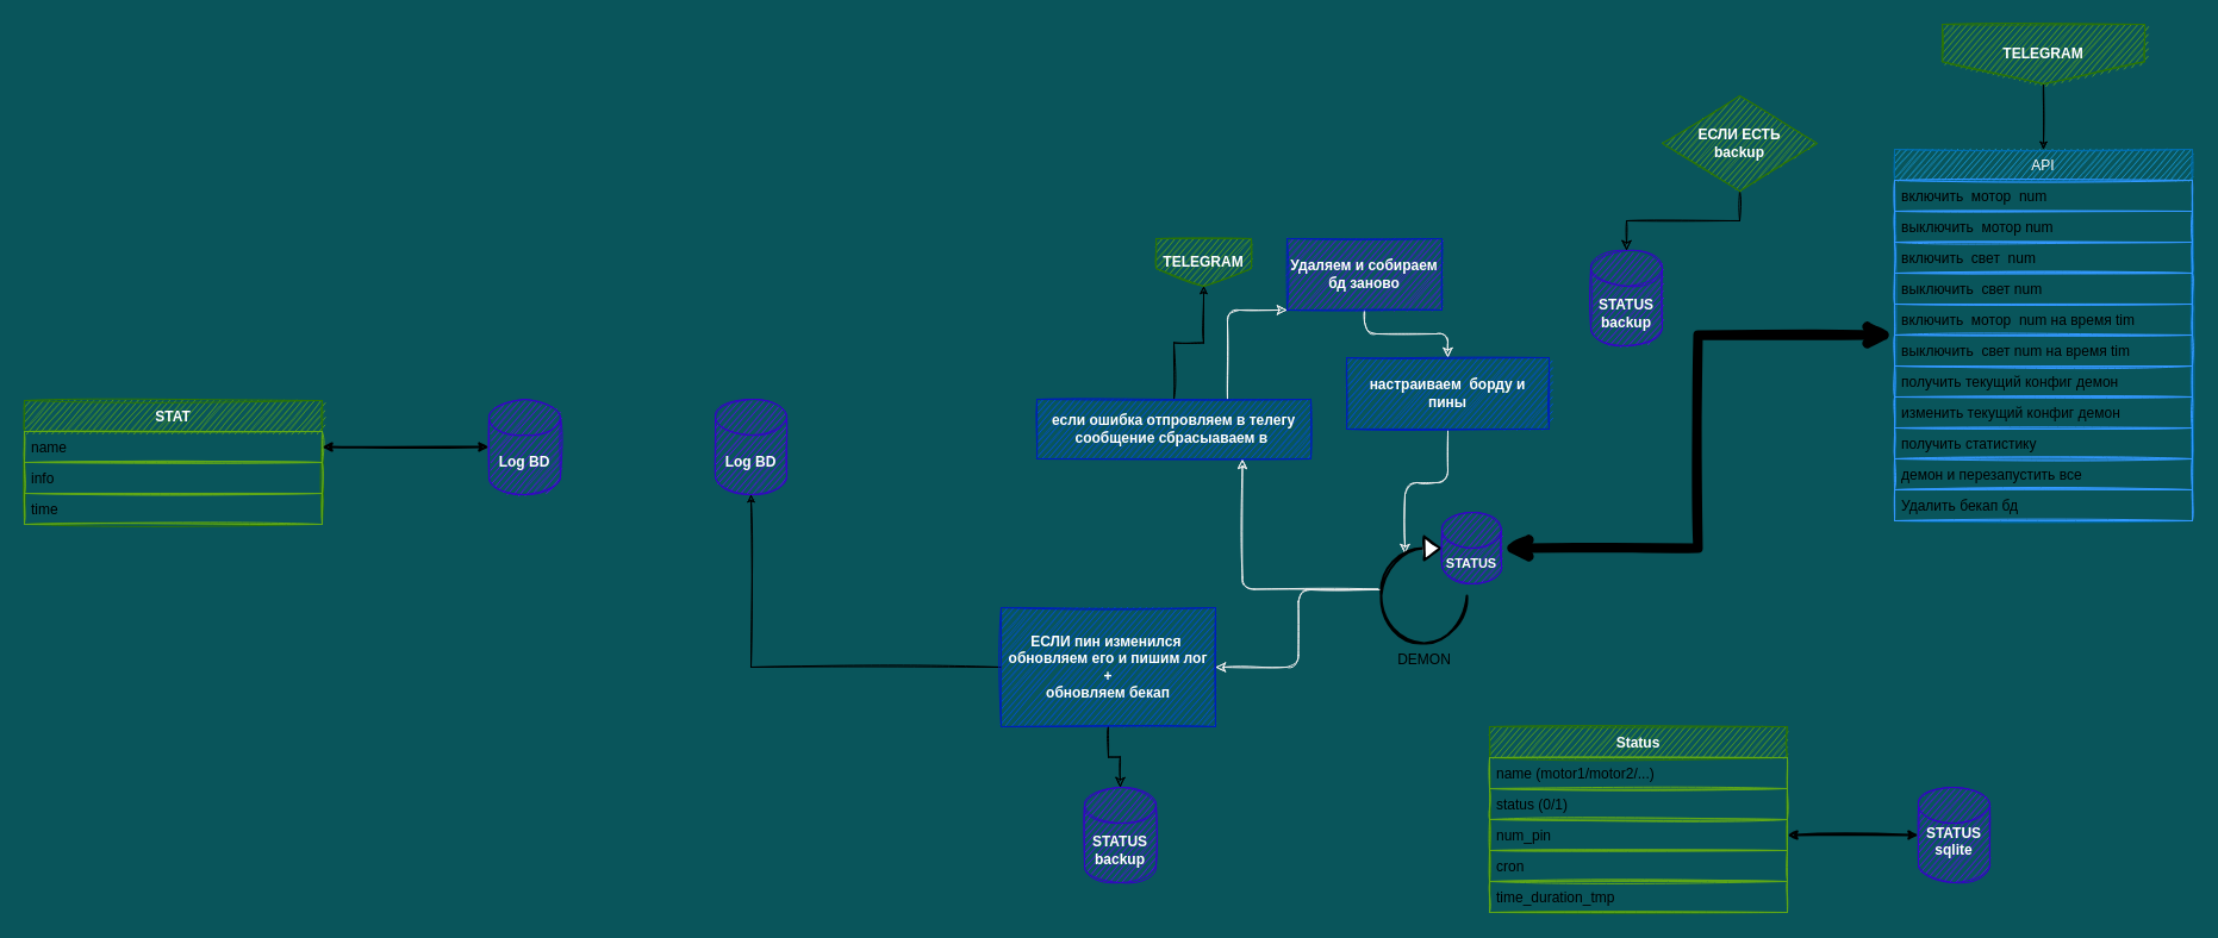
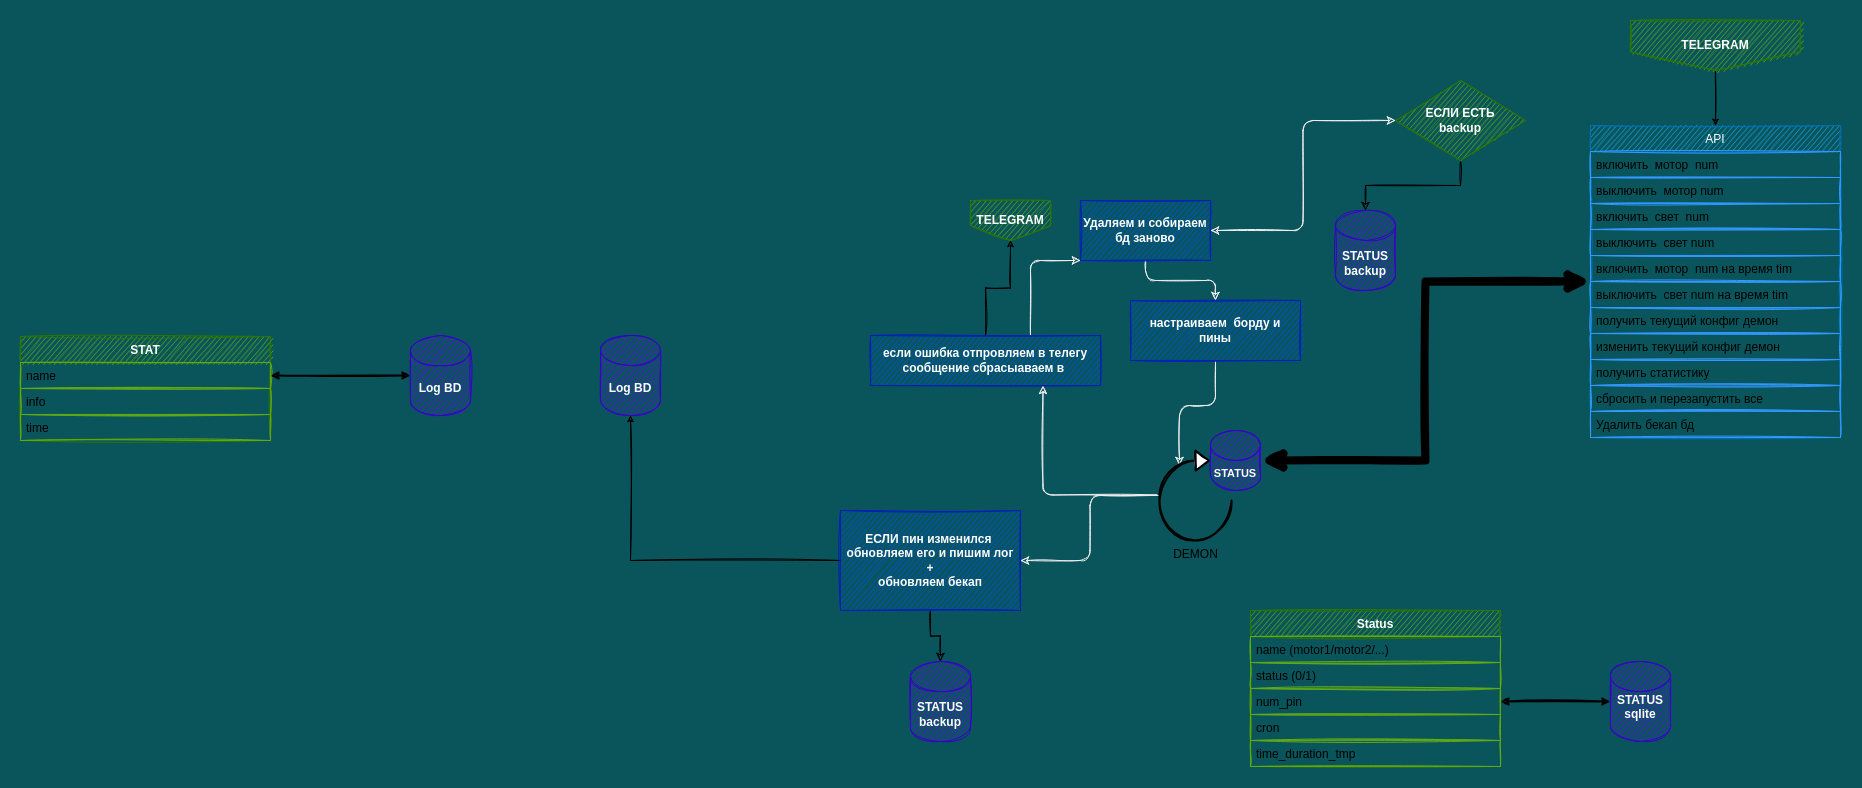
+ <mxCell id="17" style="edgeStyle=orthogonalEdgeStyle;curved=0;rounded=1;sketch=1;orthogonalLoop=1;jettySize=auto;html=1;entryX=1;entryY=0.5;entryDx=0;entryDy=0;fontColor=#f0f0f0;strokeColor=#EEEEEE;startArrow=classic;startFill=1;exitX=0;exitY=0.5;exitDx=0;exitDy=0;" parent="1" source="53" target="16" edge="1"><mxGeometry relative="1" as="geometry"><mxPoint x="1390" y="120" as="sourcePoint" /></mxGeometry></mxCell>
- <mxCell id="16" value="&lt;b&gt;Удаляем и собираем бд заново&lt;/b&gt;" style="rounded=0;whiteSpace=wrap;html=1;sketch=1;fillColor=#6a00ff;strokeColor=#001DBC;fontColor=#ffffff;" parent="1" vertex="1"><mxGeometry x="1080" y="200" width="130" height="60" as="geometry" /></mxCell>
+ <mxCell id="16" value="&lt;b&gt;Удаляем и собираем бд заново&lt;/b&gt;" style="rounded=0;whiteSpace=wrap;html=1;sketch=1;fillColor=#0050ef;strokeColor=#001DBC;fontColor=#ffffff;" parent="1" vertex="1"><mxGeometry x="1080" y="200" width="130" height="60" as="geometry" /></mxCell>
- <mxCell id="13" value="демон и перезапустить все" style="text;fillColor=none;align=left;verticalAlign=top;spacingLeft=4;spacingRight=4;overflow=hidden;rotatable=0;points=[[0,0.5],[1,0.5]];portConstraint=eastwest;sketch=1;strokeColor=#3399FF;" parent="3" vertex="1"><mxGeometry y="260" width="250" height="26" as="geometry" /></mxCell>
+ <mxCell id="13" value="сбросить и перезапустить все" style="text;fillColor=none;align=left;verticalAlign=top;spacingLeft=4;spacingRight=4;overflow=hidden;rotatable=0;points=[[0,0.5],[1,0.5]];portConstraint=eastwest;sketch=1;strokeColor=#3399FF;" parent="3" vertex="1"><mxGeometry y="260" width="250" height="26" as="geometry" /></mxCell>
